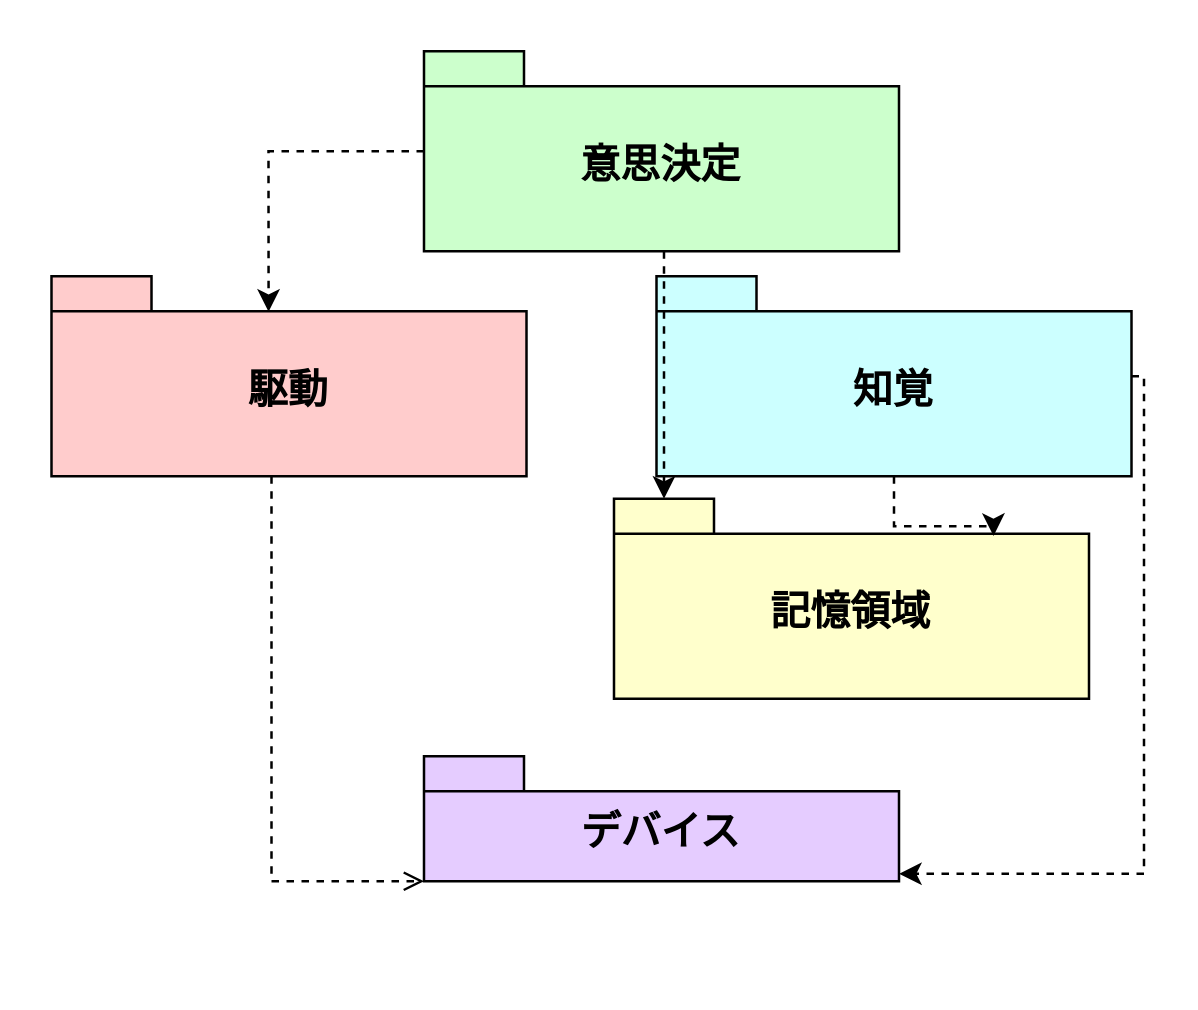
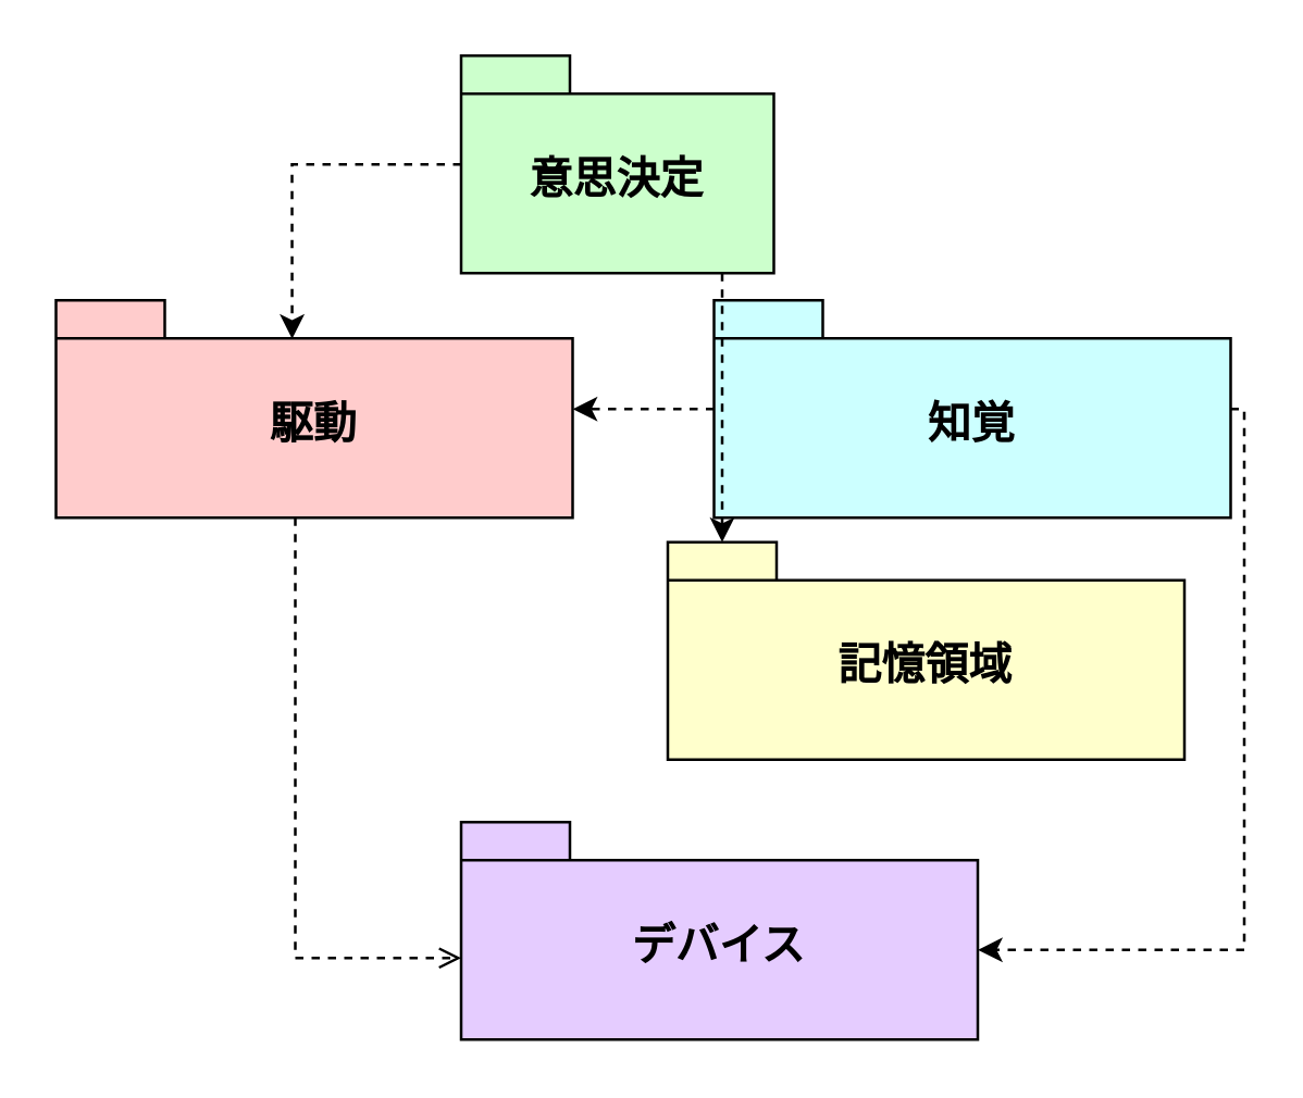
- <mxCell id="2" value="意思決定" style="shape=folder;fontStyle=1;spacingTop=10;tabWidth=40;tabHeight=14;tabPosition=left;html=1;whiteSpace=wrap;fillColor=light-dark(#CCFFCC,var(--ge-dark-color, #121212));fontSize=16;" parent="1" vertex="1"><mxGeometry x="169" y="20" width="190" height="80" as="geometry" /></mxCell>
+ <mxCell id="2" value="意思決定" style="shape=folder;fontStyle=1;spacingTop=10;tabWidth=40;tabHeight=14;tabPosition=left;html=1;whiteSpace=wrap;fillColor=light-dark(#CCFFCC,var(--ge-dark-color, #121212));fontSize=16;" parent="1" vertex="1"><mxGeometry x="169" y="20" width="115" height="80" as="geometry" /></mxCell>
- <mxCell id="10" style="edgeStyle=orthogonalEdgeStyle;rounded=0;orthogonalLoop=1;jettySize=auto;html=1;entryX=0.799;entryY=0.186;entryDx=0;entryDy=0;entryPerimeter=0;fontSize=16;fontStyle=1;dashed=1;" parent="1" source="5" target="3" edge="1"><mxGeometry relative="1" as="geometry" /></mxCell>
+ <mxCell id="10" style="edgeStyle=orthogonalEdgeStyle;rounded=0;orthogonalLoop=1;jettySize=auto;html=1;fontSize=16;fontStyle=1;dashed=1;" parent="1" source="5" target="4" edge="1"><mxGeometry relative="1" as="geometry" /></mxCell>
- <mxCell id="6" value="デバイス" style="shape=folder;fontStyle=1;spacingTop=10;tabWidth=40;tabHeight=14;tabPosition=left;html=1;whiteSpace=wrap;fillColor=light-dark(#E5CCFF,var(--ge-dark-color, #121212));fontSize=16;" parent="1" vertex="1"><mxGeometry x="169" y="302" width="190" height="50" as="geometry" /></mxCell>
+ <mxCell id="6" value="デバイス" style="shape=folder;fontStyle=1;spacingTop=10;tabWidth=40;tabHeight=14;tabPosition=left;html=1;whiteSpace=wrap;fillColor=light-dark(#E5CCFF,var(--ge-dark-color, #121212));fontSize=16;" parent="1" vertex="1"><mxGeometry x="169" y="302" width="190" height="80" as="geometry" /></mxCell>
